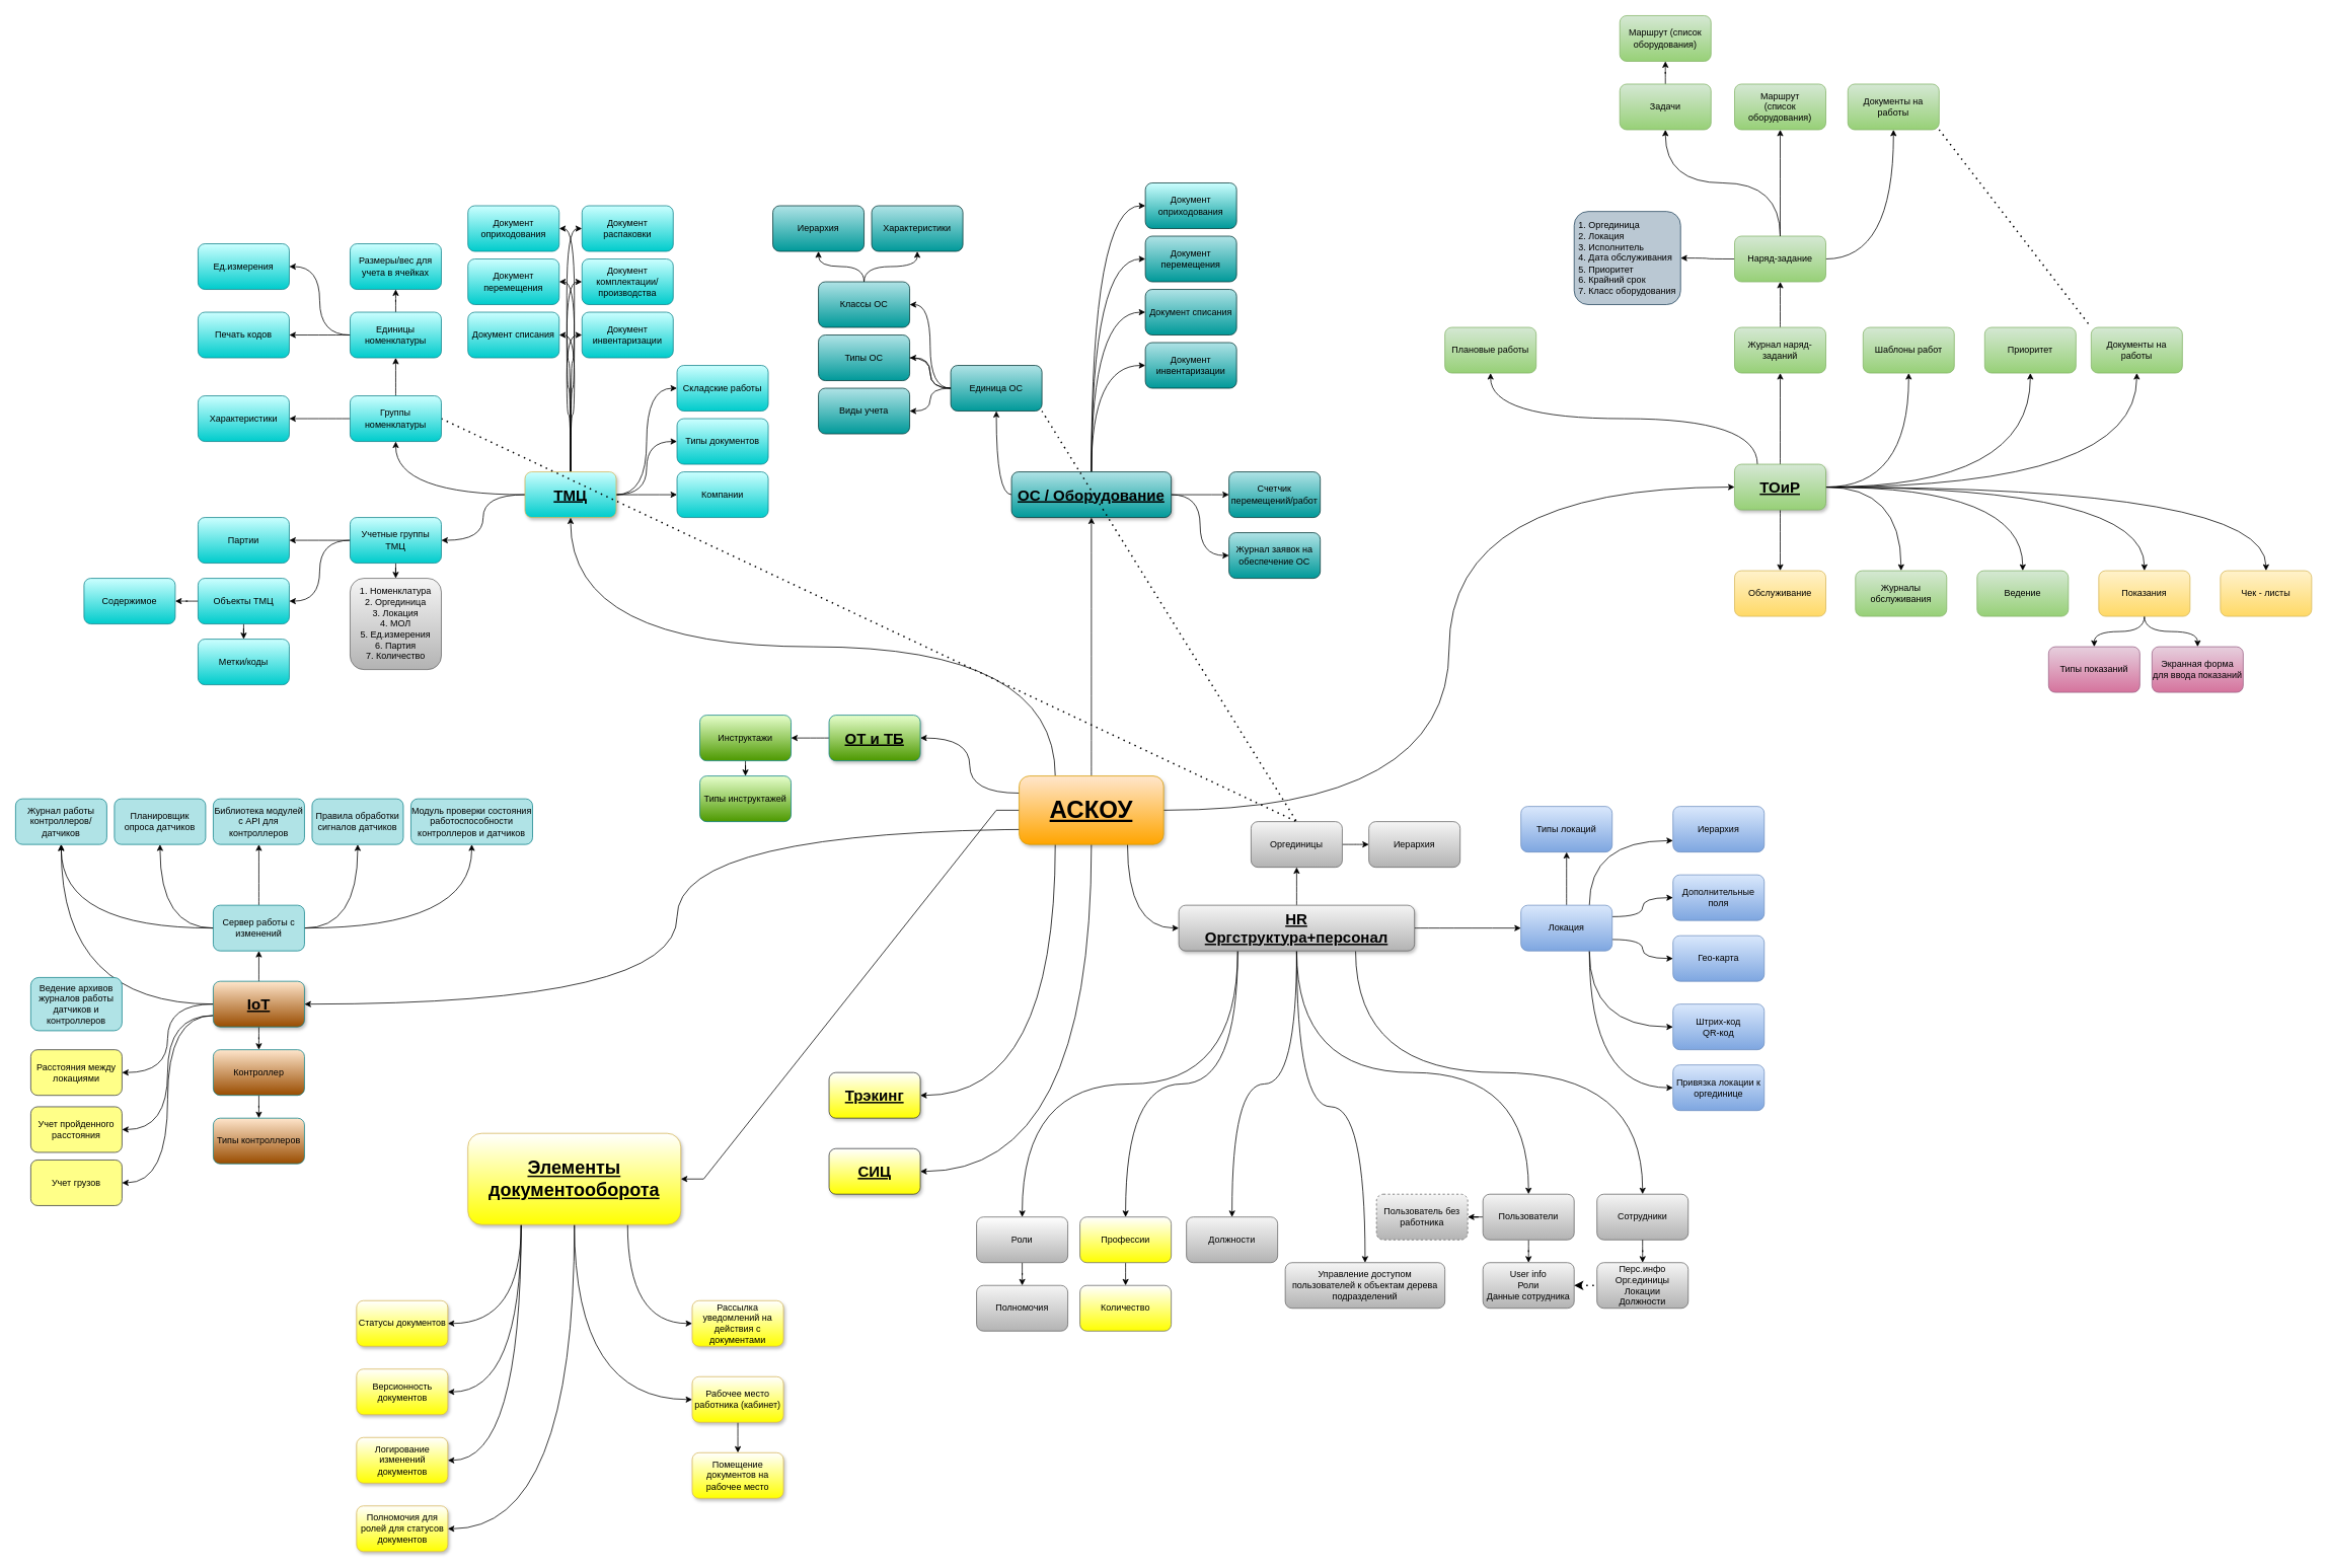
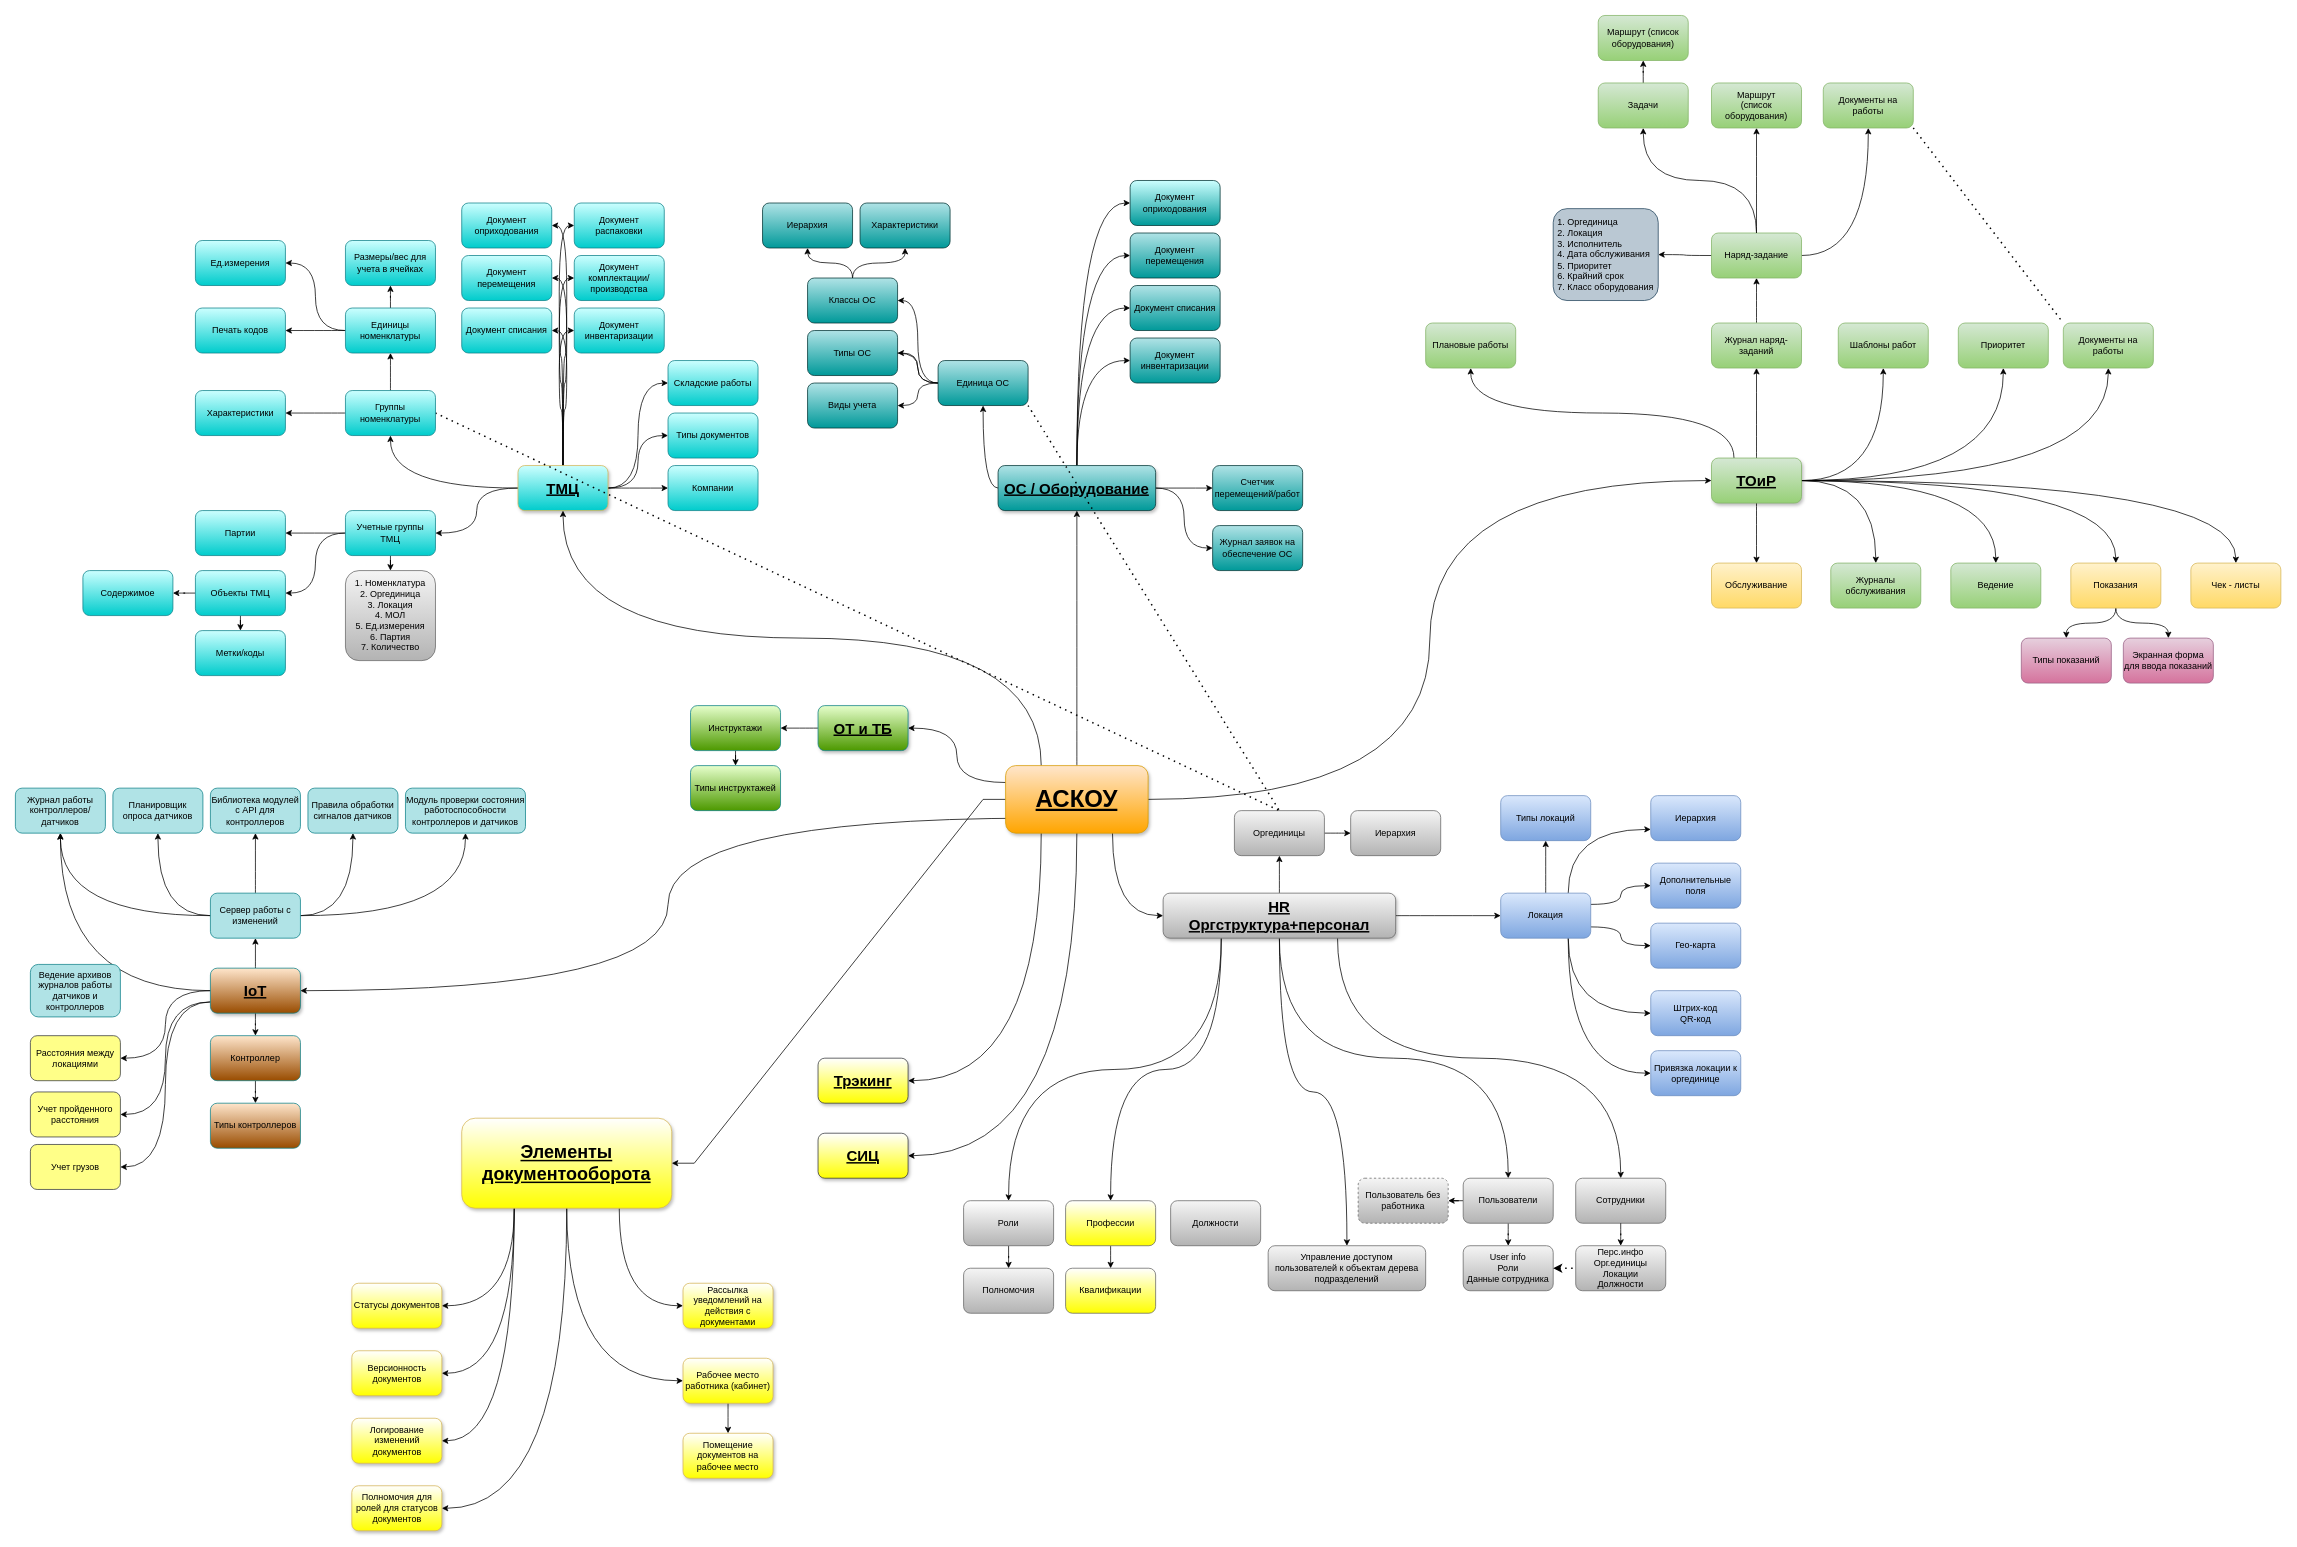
- <mxCell id="37" value="" style="edgeStyle=orthogonalEdgeStyle;curved=1;rounded=1;sketch=0;orthogonalLoop=1;jettySize=auto;html=1;exitX=0.5;exitY=1;exitDx=0;exitDy=0;" parent="1" source="44" target="57" edge="1"><mxGeometry relative="1" as="geometry" /></mxCell>
- <mxCell id="209" value="Количество" style="whiteSpace=wrap;html=1;rounded=1;sketch=0;fillColor=#FFFFFF;gradientColor=#FFFF00;strokeColor=#666666;" vertex="1" parent="1"><mxGeometry x="1420" y="1690" width="120" height="60" as="geometry" /></mxCell>
+ <mxCell id="209" value="Квалификации" style="whiteSpace=wrap;html=1;rounded=1;sketch=0;fillColor=#FFFFFF;gradientColor=#FFFF00;strokeColor=#666666;" vertex="1" parent="1"><mxGeometry x="1420" y="1690" width="120" height="60" as="geometry" /></mxCell>
